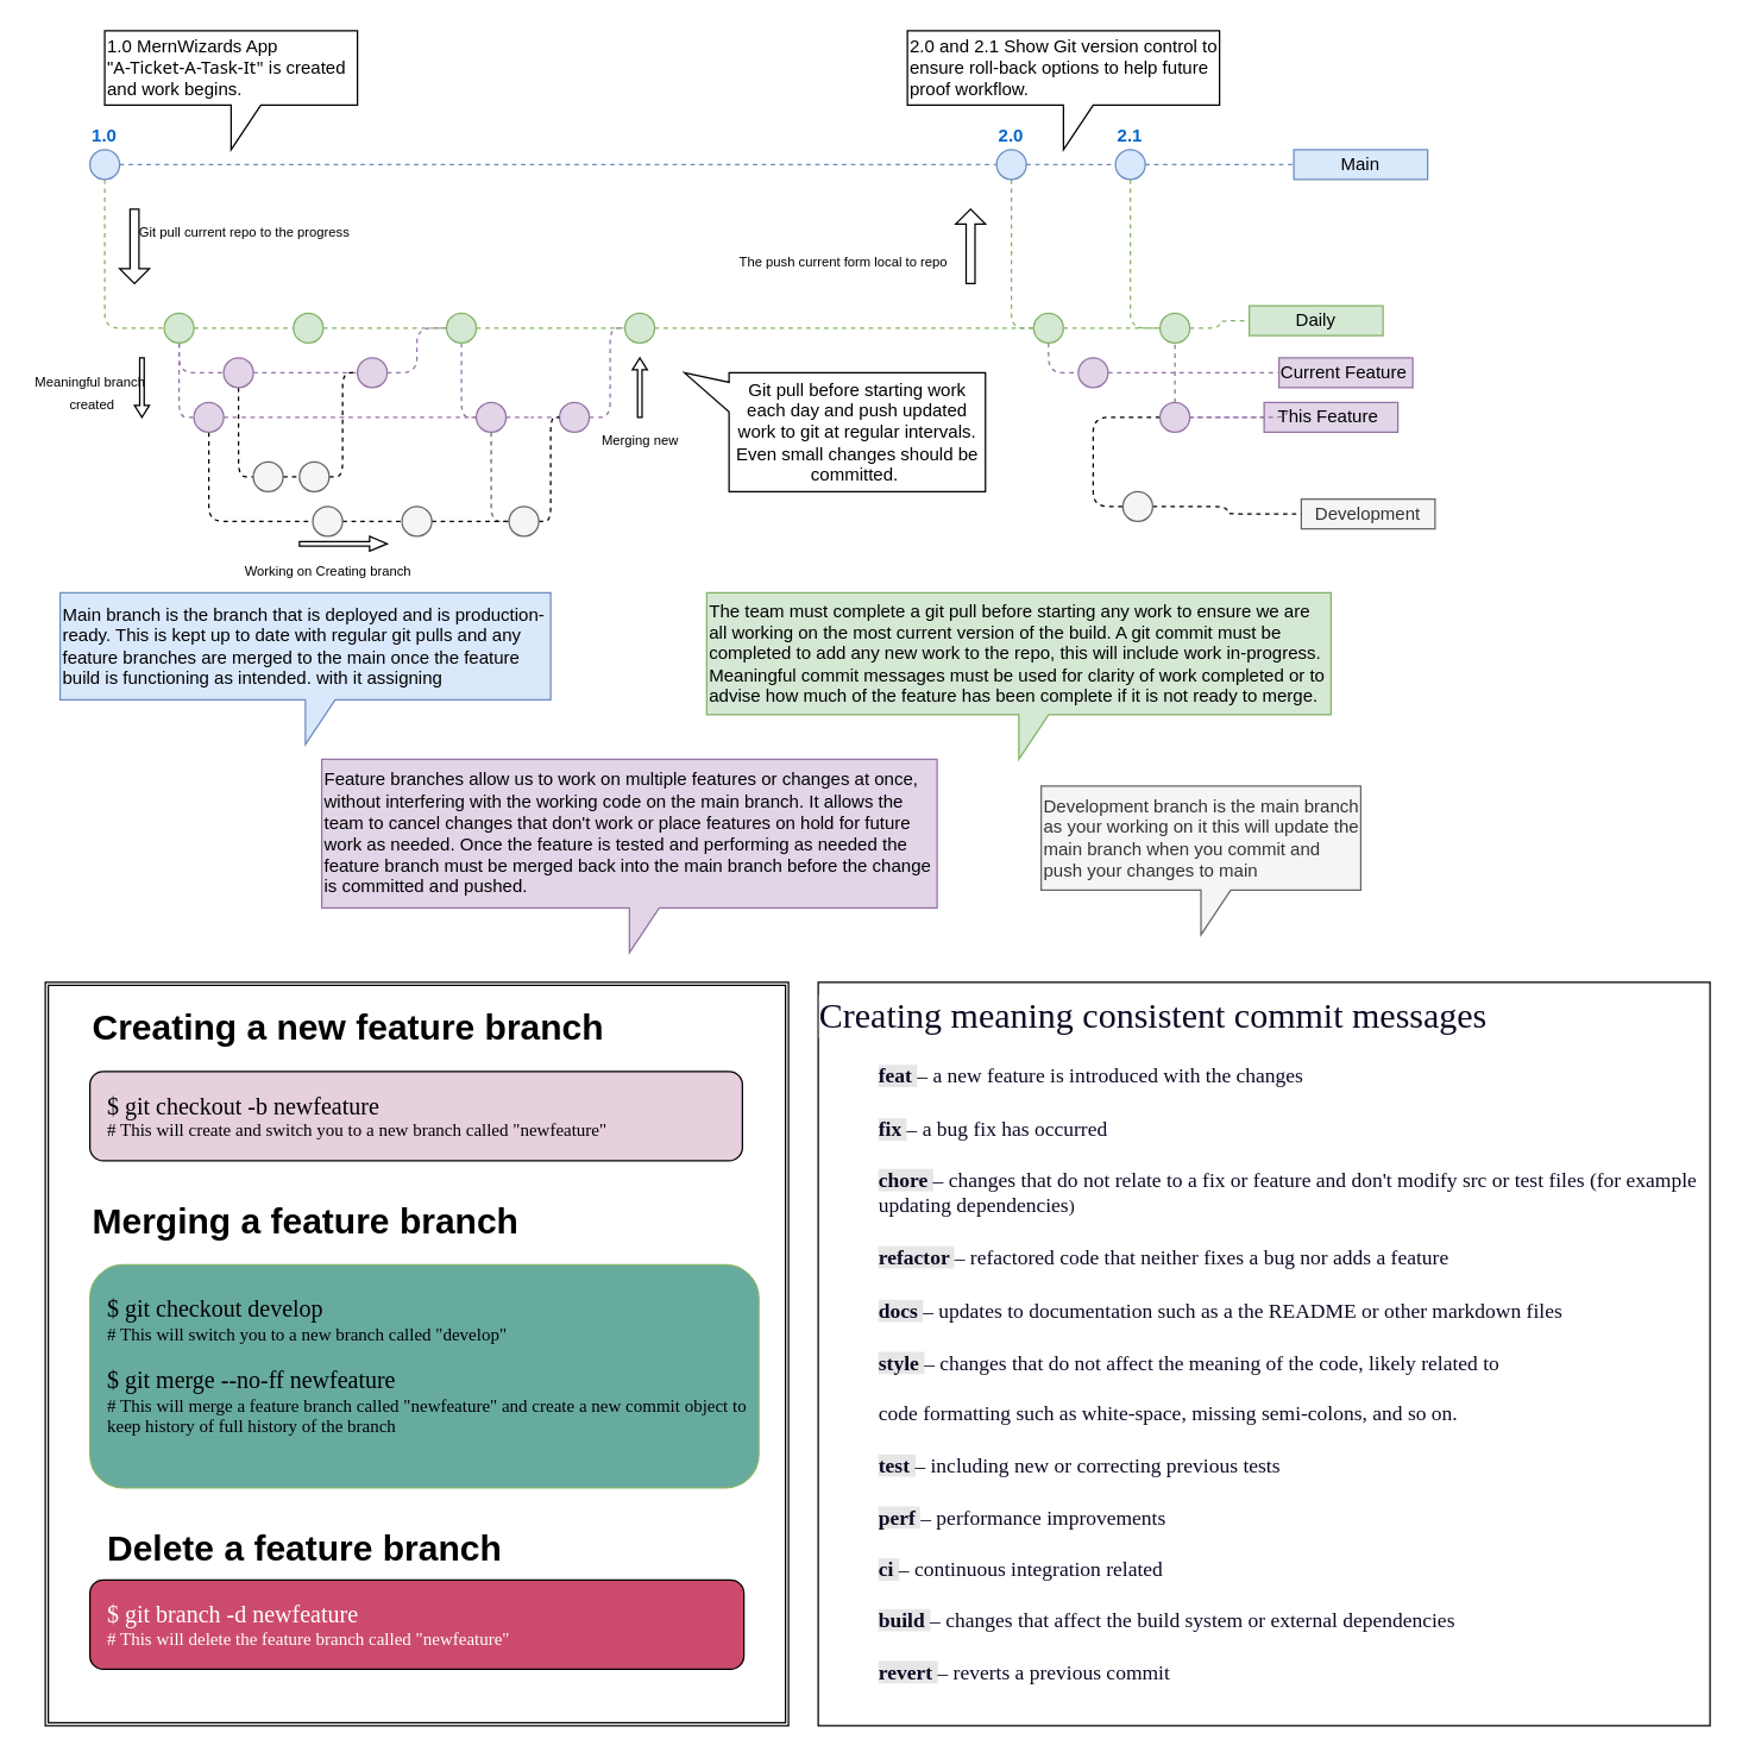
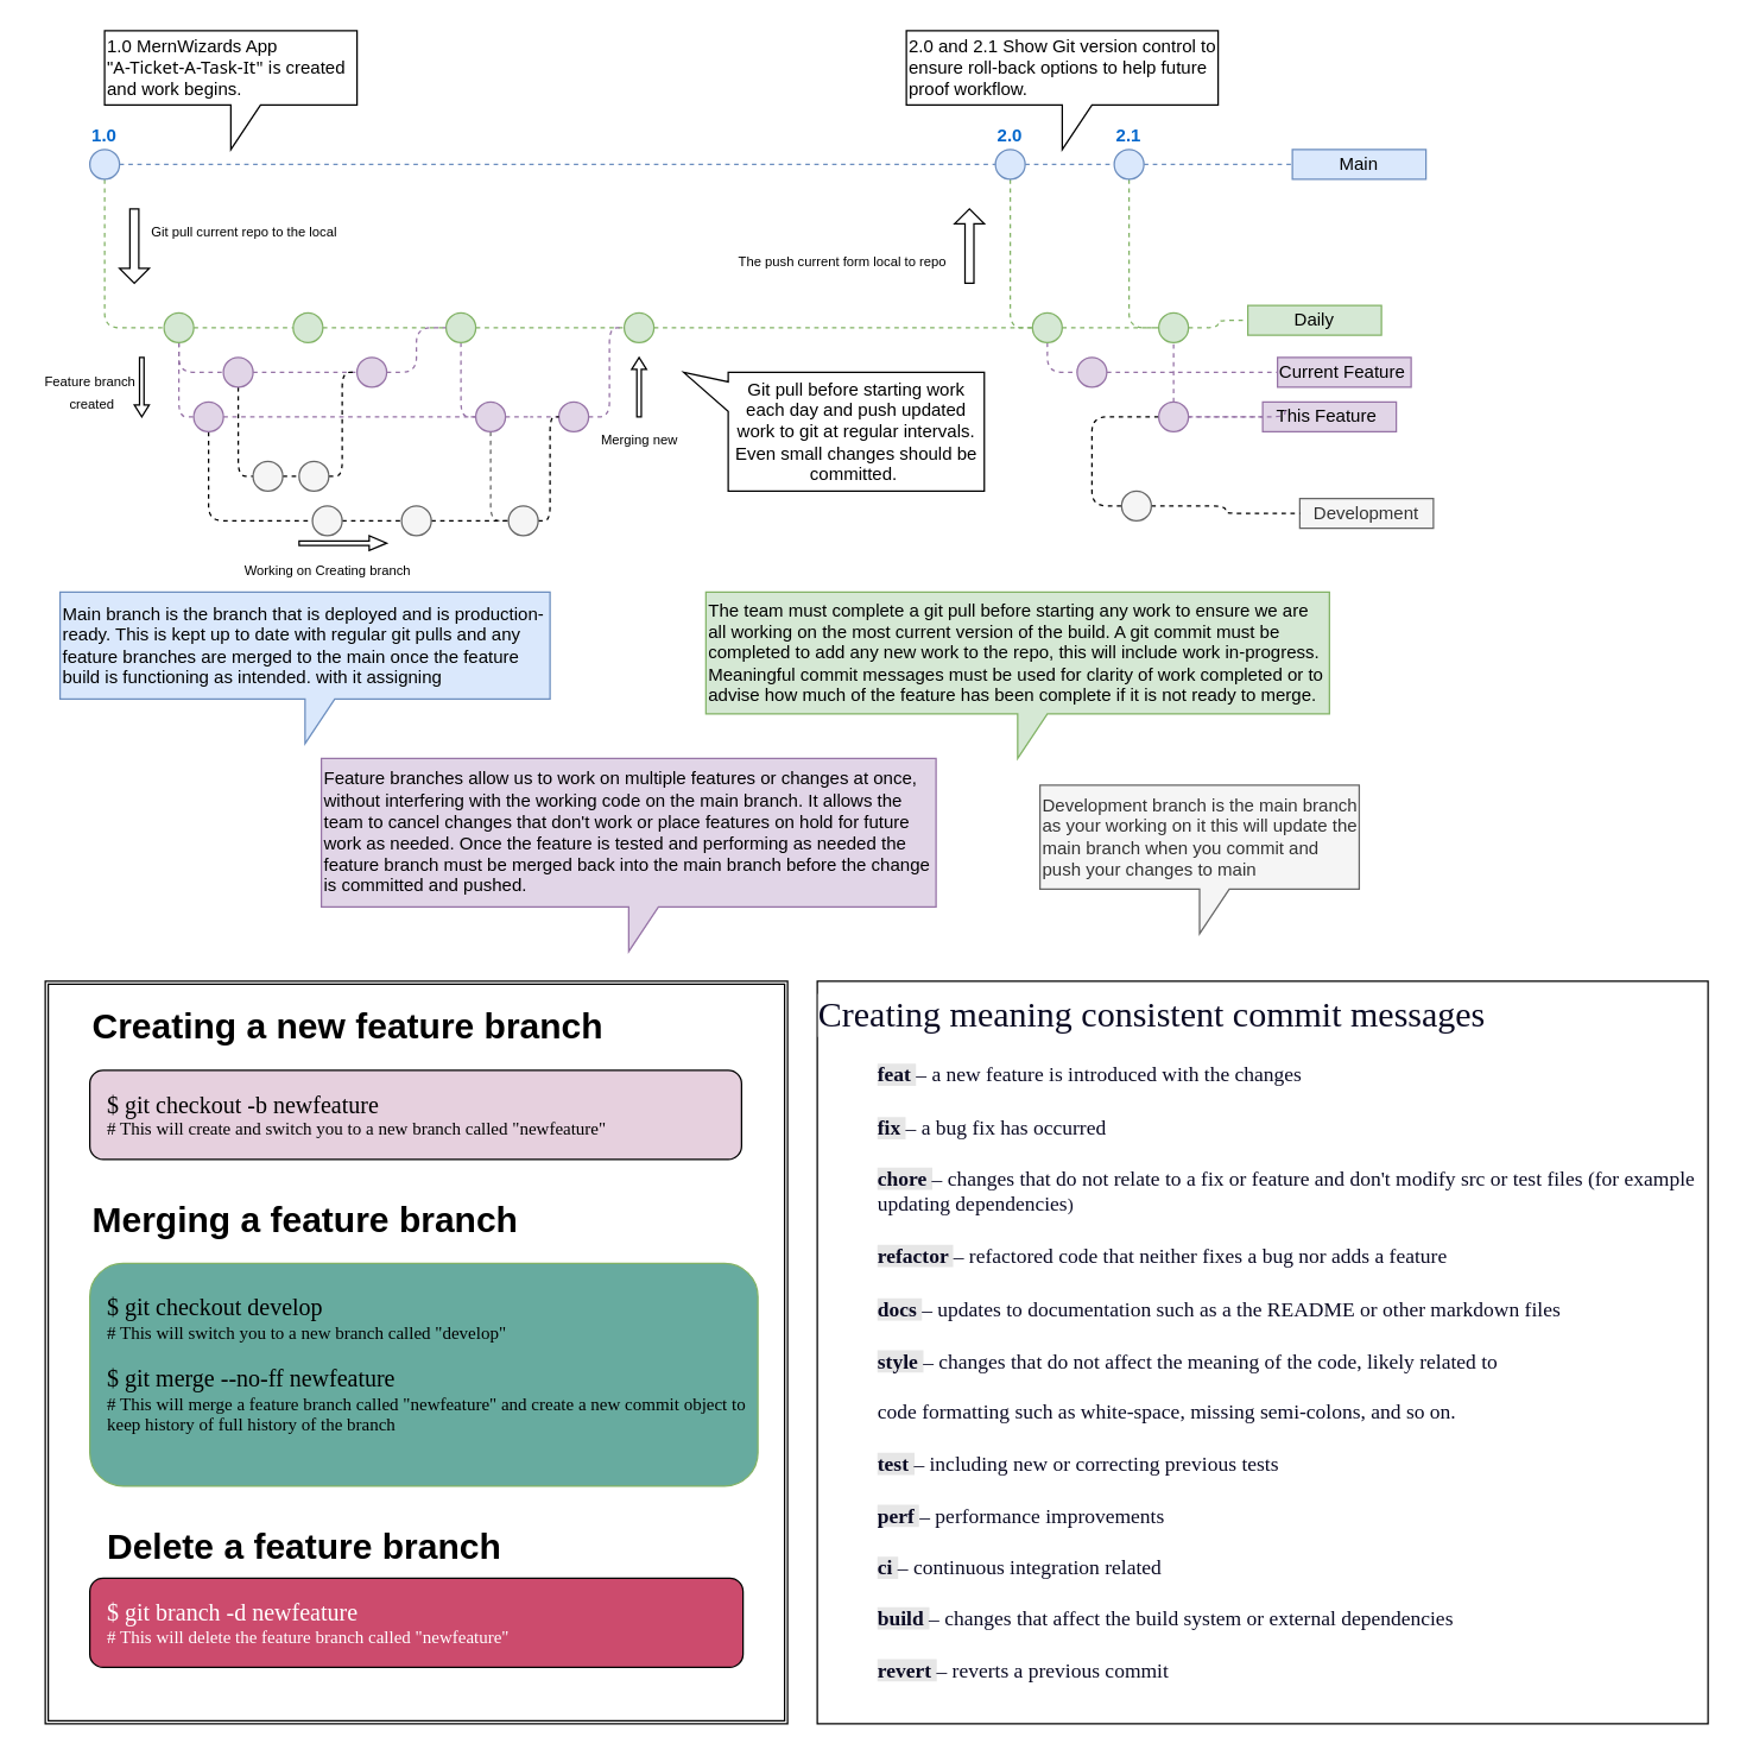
- <mxCell id="71" value="&lt;font style=&quot;font-size: 9px;&quot;&gt;Git pull current repo to the progress&amp;nbsp;&lt;/font&gt;" style="text;html=1;align=center;verticalAlign=middle;resizable=0;points=[];autosize=1;strokeColor=none;fillColor=none;" parent="1" vertex="1"><mxGeometry x="89.97" y="140" width="150" height="30" as="geometry" /></mxCell>
+ <mxCell id="71" value="&lt;font style=&quot;font-size: 9px;&quot;&gt;Git pull current repo to the local&amp;nbsp;&lt;/font&gt;" style="text;html=1;align=center;verticalAlign=middle;resizable=0;points=[];autosize=1;strokeColor=none;fillColor=none;" parent="1" vertex="1"><mxGeometry x="89.97" y="140" width="150" height="30" as="geometry" /></mxCell>
- <mxCell id="73" value="&lt;font style=&quot;font-size: 9px;&quot;&gt;Meaningful branch&lt;br&gt;&amp;nbsp;created&lt;/font&gt;" style="text;html=1;align=center;verticalAlign=middle;resizable=0;points=[];autosize=1;strokeColor=none;fillColor=none;" parent="1" vertex="1"><mxGeometry x="20" y="243" width="80" height="40" as="geometry" /></mxCell>
+ <mxCell id="73" value="&lt;font style=&quot;font-size: 9px;&quot;&gt;Feature branch&lt;br&gt;&amp;nbsp;created&lt;/font&gt;" style="text;html=1;align=center;verticalAlign=middle;resizable=0;points=[];autosize=1;strokeColor=none;fillColor=none;" parent="1" vertex="1"><mxGeometry x="20" y="243" width="80" height="40" as="geometry" /></mxCell>
